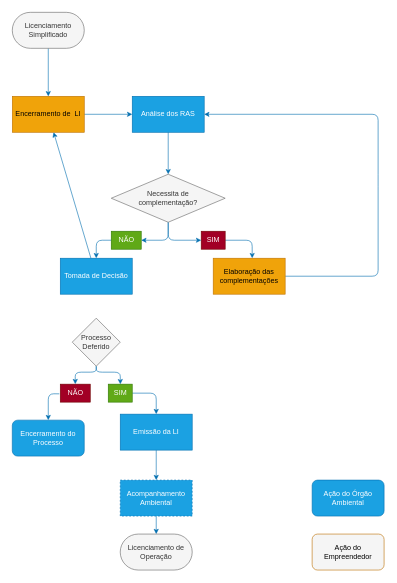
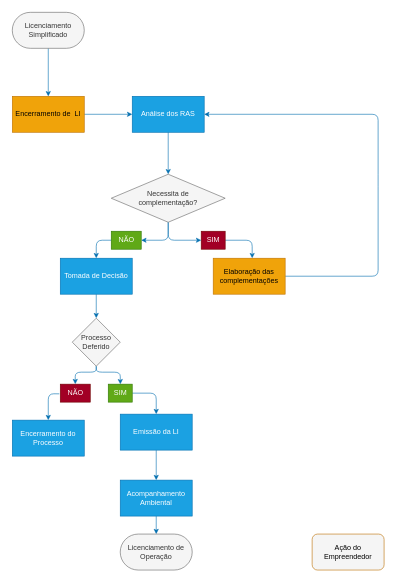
- <mxCell id="17" value="" style="edgeStyle=none;html=1;fillColor=#1ba1e2;strokeColor=#006EAF;" parent="1" source="18" target="5" edge="1"><mxGeometry relative="1" as="geometry" /></mxCell>
+ <mxCell id="17" value="" style="edgeStyle=none;html=1;fillColor=#1ba1e2;strokeColor=#006EAF;" parent="1" source="18" target="21" edge="1"><mxGeometry relative="1" as="geometry" /></mxCell>
- <mxCell id="26" value="Encerramento do Processo" style="whiteSpace=wrap;html=1;fillColor=#1ba1e2;strokeColor=#006EAF;fontColor=#ffffff;rounded=1;" parent="1" vertex="1"><mxGeometry x="20" y="700" width="120" height="60" as="geometry" /></mxCell>
+ <mxCell id="26" value="Encerramento do Processo" style="whiteSpace=wrap;html=1;fillColor=#1ba1e2;strokeColor=#006EAF;fontColor=#ffffff;" parent="1" vertex="1"><mxGeometry x="20" y="700" width="120" height="60" as="geometry" /></mxCell>
- <mxCell id="30" value="Acompanhamento Ambiental" style="whiteSpace=wrap;html=1;fillColor=#1ba1e2;strokeColor=#006EAF;fontColor=#ffffff;dashed=1;" parent="1" vertex="1"><mxGeometry x="200" y="800" width="120" height="60" as="geometry" /></mxCell>
+ <mxCell id="30" value="Acompanhamento Ambiental" style="whiteSpace=wrap;html=1;fillColor=#1ba1e2;strokeColor=#006EAF;fontColor=#ffffff;" parent="1" vertex="1"><mxGeometry x="200" y="800" width="120" height="60" as="geometry" /></mxCell>
- <mxCell id="32" value="Ação do Órgão Ambiental" style="whiteSpace=wrap;html=1;rounded=1;fillColor=#1ba1e2;fontColor=#ffffff;strokeColor=#006EAF;" parent="1" vertex="1"><mxGeometry x="520" y="800" width="120" height="60" as="geometry" /></mxCell>
